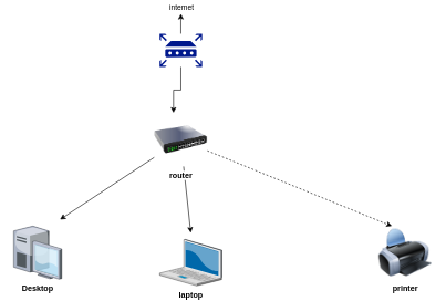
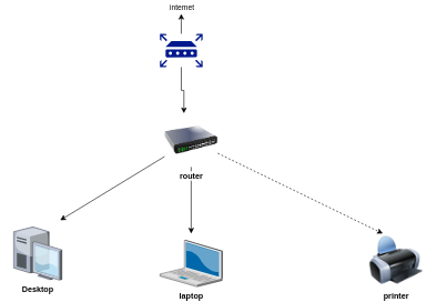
- <mxCell id="8" value="&lt;b&gt;router&lt;/b&gt;" style="image;html=1;image=img/lib/clip_art/networking/Switch_128x128.png" vertex="1" parent="1"><mxGeometry x="231.93" y="170" width="80" height="80" as="geometry" /></mxCell>
+ <mxCell id="8" value="&lt;b&gt;router&lt;/b&gt;" style="image;html=1;image=img/lib/clip_art/networking/Switch_128x128.png" vertex="1" parent="1"><mxGeometry x="246.93" y="170" width="80" height="80" as="geometry" /></mxCell>
- <mxCell id="11" value="&lt;b&gt;printer&lt;/b&gt;" style="image;html=1;image=img/lib/clip_art/computers/Printer_128x128.png" vertex="1" parent="1"><mxGeometry x="570" y="340" width="80" height="80" as="geometry" /></mxCell>
+ <mxCell id="11" value="&lt;b&gt;printer&lt;/b&gt;" style="image;html=1;image=img/lib/clip_art/computers/Printer_128x128.png" vertex="1" parent="1"><mxGeometry x="555" y="350" width="80" height="80" as="geometry" /></mxCell>
